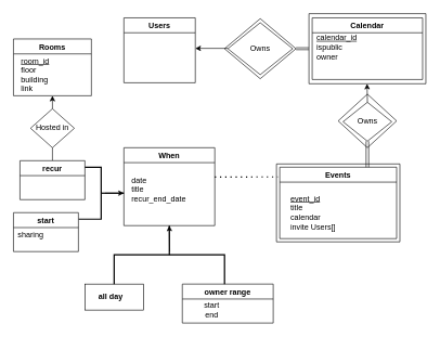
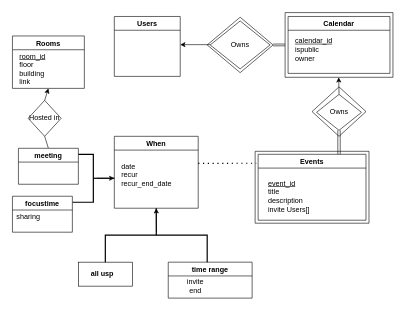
- <mxCell id="5" value="&lt;u&gt;calendar_id&lt;/u&gt;&lt;br&gt;ispublic&lt;br&gt;owner" style="text;html=1;align=left;verticalAlign=middle;resizable=0;points=[];autosize=1;strokeColor=none;fillColor=none;" vertex="1" parent="4"><mxGeometry x="5" y="15" width="90" height="60" as="geometry" /></mxCell>
+ <mxCell id="5" value="&lt;u&gt;calendar_id&lt;/u&gt;&lt;br&gt;ispublic&lt;br&gt;owner" style="text;html=1;align=left;verticalAlign=middle;resizable=0;points=[];autosize=1;strokeColor=none;fillColor=none;" vertex="1" parent="4"><mxGeometry x="10" y="25" width="90" height="60" as="geometry" /></mxCell>
- <mxCell id="34" value="Hosted in" style="rhombus;whiteSpace=wrap;html=1;strokeColor=default;strokeWidth=1;fillColor=none;" vertex="1" parent="1"><mxGeometry x="46.25" y="167" width="67.5" height="60" as="geometry" /></mxCell>
+ <mxCell id="34" value="Hosted in" style="rhombus;whiteSpace=wrap;html=1;strokeColor=default;strokeWidth=1;fillColor=none;" vertex="1" parent="1"><mxGeometry x="46.25" y="167" width="55" height="60" as="geometry" /></mxCell>
- <mxCell id="37" value="recur" style="swimlane;strokeColor=default;strokeWidth=1;startSize=23;" vertex="1" parent="1"><mxGeometry x="30" y="247" width="100" height="60" as="geometry" /></mxCell>
+ <mxCell id="37" value="meeting" style="swimlane;strokeColor=default;strokeWidth=1;startSize=23;" vertex="1" parent="1"><mxGeometry x="30" y="247" width="100" height="60" as="geometry" /></mxCell>
- <mxCell id="17" value="date&lt;br&gt;title&lt;br&gt;recur_end_date" style="text;html=1;align=left;verticalAlign=middle;resizable=0;points=[];autosize=1;strokeColor=none;fillColor=none;" vertex="1" parent="16"><mxGeometry x="10" y="35" width="110" height="60" as="geometry" /></mxCell>
+ <mxCell id="17" value="date&lt;br&gt;recur&lt;br&gt;recur_end_date" style="text;html=1;align=left;verticalAlign=middle;resizable=0;points=[];autosize=1;strokeColor=none;fillColor=none;" vertex="1" parent="16"><mxGeometry x="10" y="35" width="110" height="60" as="geometry" /></mxCell>
- <mxCell id="7" value="&lt;u&gt;event_id&lt;/u&gt;&lt;br&gt;title&lt;br&gt;calendar&lt;br&gt;invite Users[]" style="text;html=1;align=left;verticalAlign=middle;resizable=0;points=[];autosize=1;strokeColor=none;fillColor=none;" vertex="1" parent="6"><mxGeometry x="15" y="35" width="90" height="70" as="geometry" /></mxCell>
+ <mxCell id="7" value="&lt;u&gt;event_id&lt;/u&gt;&lt;br&gt;title&lt;br&gt;description&lt;br&gt;invite Users[]" style="text;html=1;align=left;verticalAlign=middle;resizable=0;points=[];autosize=1;strokeColor=none;fillColor=none;" vertex="1" parent="6"><mxGeometry x="15" y="35" width="90" height="70" as="geometry" /></mxCell>
- <mxCell id="26" value="start" style="swimlane;strokeColor=default;strokeWidth=1;startSize=23;" vertex="1" parent="1"><mxGeometry x="20" y="327" width="100" height="60" as="geometry" /></mxCell>
+ <mxCell id="26" value="focustime" style="swimlane;strokeColor=default;strokeWidth=1;startSize=23;" vertex="1" parent="1"><mxGeometry x="20" y="327" width="100" height="60" as="geometry" /></mxCell>
- <mxCell id="18" value="owner range" style="swimlane;strokeColor=default;strokeWidth=1;startSize=23;" vertex="1" parent="1"><mxGeometry x="280" y="437" width="140" height="60" as="geometry" /></mxCell>
+ <mxCell id="18" value="time range" style="swimlane;strokeColor=default;strokeWidth=1;startSize=23;" vertex="1" parent="1"><mxGeometry x="280" y="437" width="140" height="60" as="geometry" /></mxCell>
- <mxCell id="23" value="&lt;b&gt;all day&lt;/b&gt;" style="text;html=1;strokeColor=none;fillColor=none;align=center;verticalAlign=middle;whiteSpace=wrap;rounded=0;strokeWidth=1;" vertex="1" parent="1"><mxGeometry x="140" y="442" width="60" height="30" as="geometry" /></mxCell>
+ <mxCell id="23" value="&lt;b&gt;all usp&lt;/b&gt;" style="text;html=1;strokeColor=none;fillColor=none;align=center;verticalAlign=middle;whiteSpace=wrap;rounded=0;strokeWidth=1;" vertex="1" parent="1"><mxGeometry x="140" y="442" width="60" height="30" as="geometry" /></mxCell>
- <mxCell id="19" value="start&lt;br&gt;end" style="text;html=1;align=center;verticalAlign=middle;resizable=0;points=[];autosize=1;strokeColor=none;fillColor=none;" vertex="1" parent="18"><mxGeometry x="20" y="20" width="50" height="40" as="geometry" /></mxCell>
+ <mxCell id="19" value="invite&lt;br&gt;end" style="text;html=1;align=center;verticalAlign=middle;resizable=0;points=[];autosize=1;strokeColor=none;fillColor=none;" vertex="1" parent="18"><mxGeometry x="20" y="20" width="50" height="40" as="geometry" /></mxCell>
